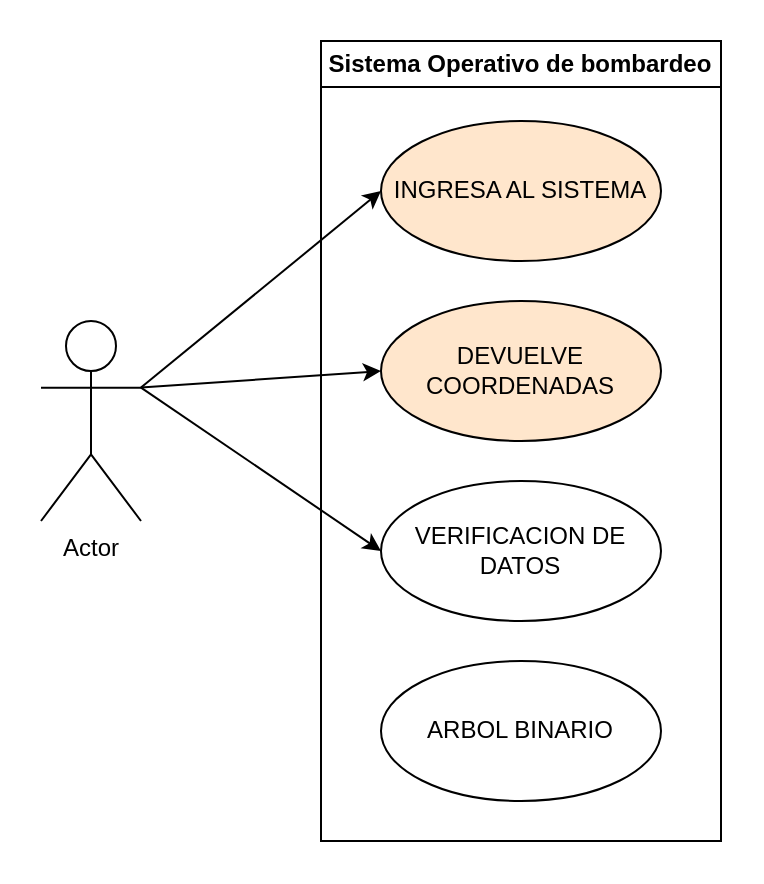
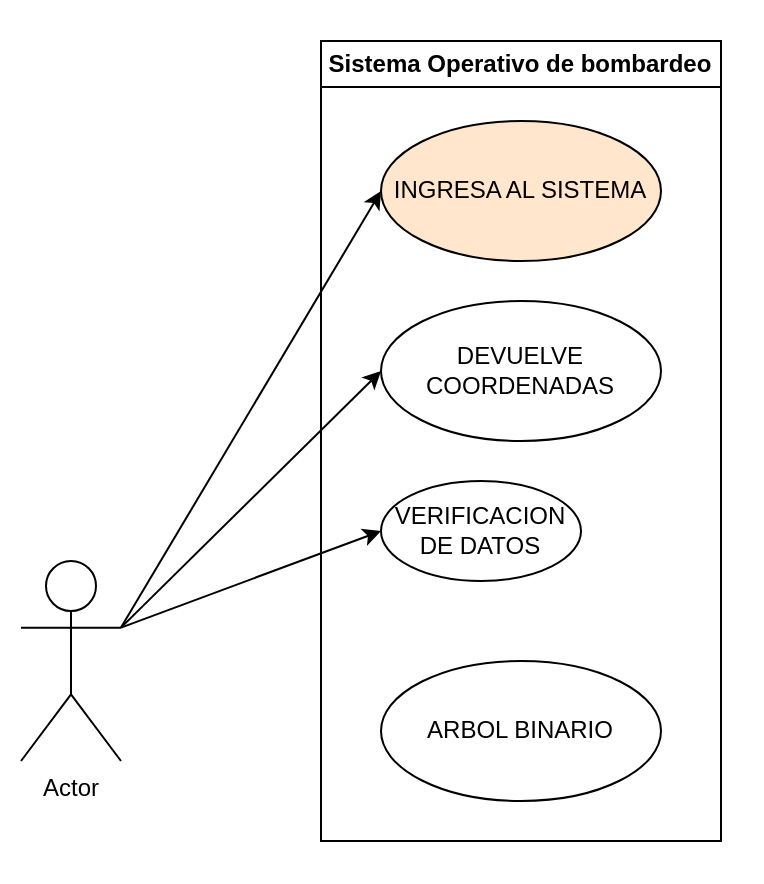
- <mxCell id="8" value="DEVUELVE&lt;br&gt;COORDENADAS" style="ellipse;whiteSpace=wrap;html=1;fillColor=#ffe6cc;" vertex="1" parent="6"><mxGeometry x="30" y="130" width="140" height="70" as="geometry" /></mxCell>
+ <mxCell id="8" value="DEVUELVE&lt;br&gt;COORDENADAS" style="ellipse;whiteSpace=wrap;html=1;" vertex="1" parent="6"><mxGeometry x="30" y="130" width="140" height="70" as="geometry" /></mxCell>
- <mxCell id="5" value="Actor" style="shape=umlActor;verticalLabelPosition=bottom;verticalAlign=top;html=1;" vertex="1" parent="1"><mxGeometry x="20" y="160" width="50" height="100" as="geometry" /></mxCell>
+ <mxCell id="5" value="Actor" style="shape=umlActor;verticalLabelPosition=bottom;verticalAlign=top;html=1;" vertex="1" parent="1"><mxGeometry x="10" y="280" width="50" height="100" as="geometry" /></mxCell>
- <mxCell id="9" value="VERIFICACION DE DATOS" style="ellipse;whiteSpace=wrap;html=1;" vertex="1" parent="6"><mxGeometry x="30" y="220" width="140" height="70" as="geometry" /></mxCell>
+ <mxCell id="9" value="VERIFICACION DE DATOS" style="ellipse;whiteSpace=wrap;html=1;" vertex="1" parent="6"><mxGeometry x="30" y="220" width="100" height="50" as="geometry" /></mxCell>
